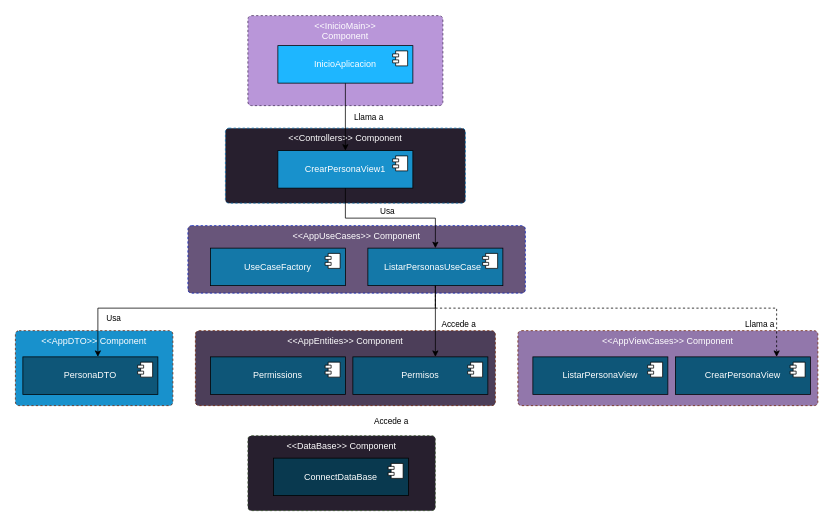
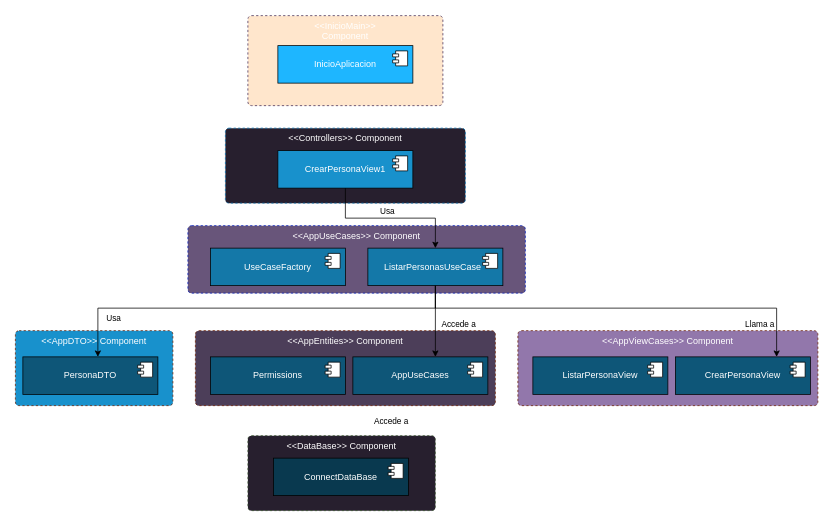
- <mxCell id="4" value="&amp;lt;&amp;lt;InicioMain&amp;gt;&amp;gt;&lt;br&gt;Component" style="html=1;align=center;verticalAlign=top;rounded=1;absoluteArcSize=1;arcSize=10;dashed=1;whiteSpace=wrap;fillColor=#B996D9;strokeColor=#432D57;fontColor=#ffffff;" vertex="1" parent="1"><mxGeometry x="330" y="20" width="260" height="120" as="geometry" /></mxCell>
+ <mxCell id="4" value="&amp;lt;&amp;lt;InicioMain&amp;gt;&amp;gt;&lt;br&gt;Component" style="html=1;align=center;verticalAlign=top;rounded=1;absoluteArcSize=1;arcSize=10;dashed=1;whiteSpace=wrap;fillColor=#ffe6cc;strokeColor=#432D57;fontColor=#ffffff;" vertex="1" parent="1"><mxGeometry x="330" y="20" width="260" height="120" as="geometry" /></mxCell>
- <mxCell id="5" value="" style="edgeStyle=orthogonalEdgeStyle;rounded=0;orthogonalLoop=1;jettySize=auto;html=1;" edge="1" parent="1" source="7" target="9"><mxGeometry relative="1" as="geometry" /></mxCell>
- <mxCell id="6" value="Llama a" style="edgeLabel;html=1;align=center;verticalAlign=middle;resizable=0;points=[];labelBackgroundColor=none;" vertex="1" connectable="0" parent="5"><mxGeometry x="0.09" y="2" relative="1" as="geometry"><mxPoint x="28" y="-4" as="offset" /></mxGeometry></mxCell>
- <mxCell id="34" value="" style="edgeStyle=orthogonalEdgeStyle;rounded=0;orthogonalLoop=1;jettySize=auto;html=1;exitX=0.5;exitY=1;exitDx=0;exitDy=0;entryX=0.75;entryY=0;entryDx=0;entryDy=0;dashed=1;" edge="1" parent="1" source="16" target="30"><mxGeometry relative="1" as="geometry"><mxPoint x="470" y="410" as="sourcePoint" /><Array as="points"><mxPoint x="580" y="380" /><mxPoint x="580" y="410" /><mxPoint x="1035" y="410" /></Array><mxPoint x="590" y="485" as="targetPoint" /></mxGeometry></mxCell>
+ <mxCell id="34" value="" style="edgeStyle=orthogonalEdgeStyle;rounded=0;orthogonalLoop=1;jettySize=auto;html=1;exitX=0.5;exitY=1;exitDx=0;exitDy=0;entryX=0.75;entryY=0;entryDx=0;entryDy=0;" edge="1" parent="1" source="16" target="30"><mxGeometry relative="1" as="geometry"><mxPoint x="470" y="410" as="sourcePoint" /><Array as="points"><mxPoint x="580" y="380" /><mxPoint x="580" y="410" /><mxPoint x="1035" y="410" /></Array><mxPoint x="590" y="485" as="targetPoint" /></mxGeometry></mxCell>
- <mxCell id="25" value="Permisos" style="html=1;dropTarget=0;whiteSpace=wrap;fillColor=#0E5678;fontColor=#ffffff;strokeColor=default;" vertex="1" parent="1"><mxGeometry x="470" y="475" width="180" height="50" as="geometry" /></mxCell>
+ <mxCell id="25" value="AppUseCases" style="html=1;dropTarget=0;whiteSpace=wrap;fillColor=#0E5678;fontColor=#ffffff;strokeColor=default;" vertex="1" parent="1"><mxGeometry x="470" y="475" width="180" height="50" as="geometry" /></mxCell>
